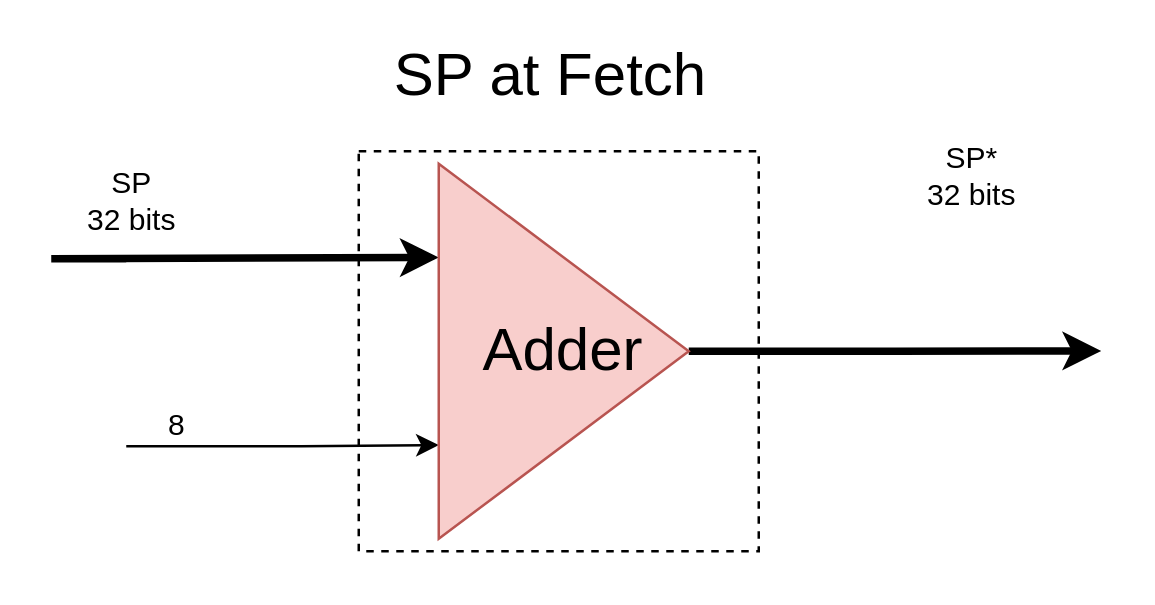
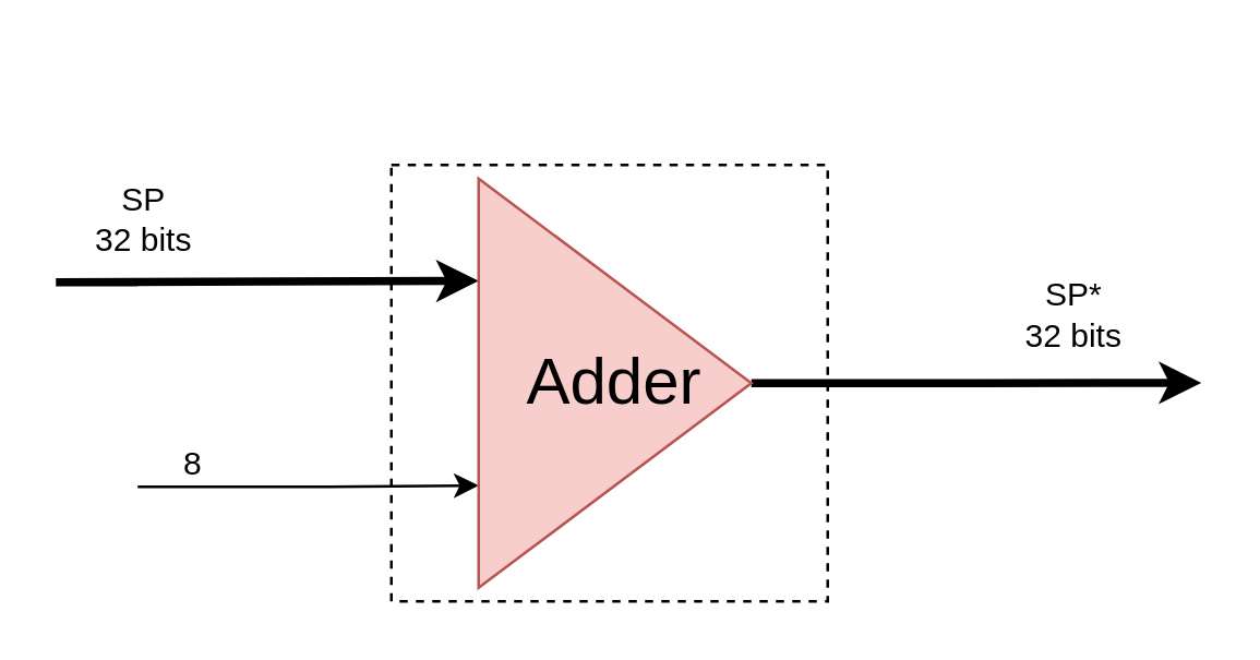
- <mxCell id="3" value="&lt;font style=&quot;font-size: 24px&quot;&gt;SP at Fetch&lt;/font&gt;" style="text;html=1;strokeColor=none;fillColor=none;align=center;verticalAlign=middle;whiteSpace=wrap;rounded=0;" vertex="1" parent="1"><mxGeometry x="90" y="20" width="260" height="20" as="geometry" /></mxCell>
- <mxCell id="10" value="SP*&lt;br&gt;32 bits" style="text;html=1;align=center;verticalAlign=middle;resizable=0;points=[];autosize=1;" vertex="1" parent="1"><mxGeometry x="363" y="55" width="50" height="30" as="geometry" /></mxCell>
+ <mxCell id="10" value="SP*&lt;br&gt;32 bits" style="text;html=1;align=center;verticalAlign=middle;resizable=0;points=[];autosize=1;" vertex="1" parent="1"><mxGeometry x="368" y="100" width="50" height="30" as="geometry" /></mxCell>
